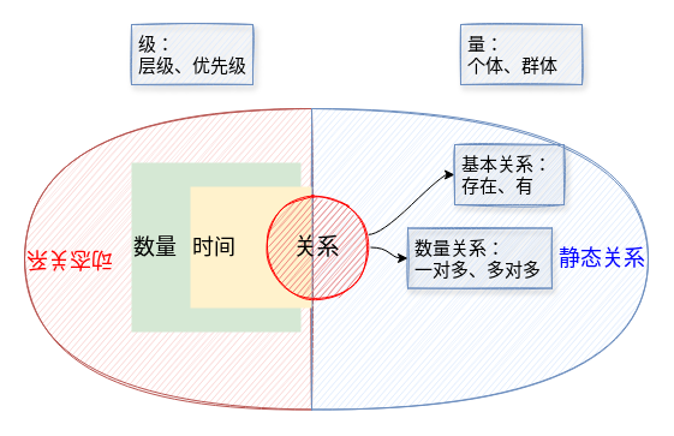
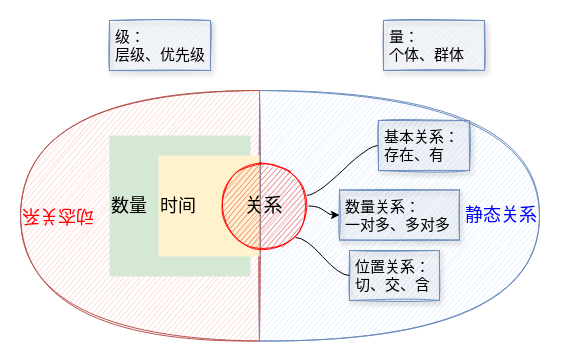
- <mxCell id="8" value="" style="edgeStyle=entityRelationEdgeStyle;startArrow=none;endArrow=classic;segment=10;curved=1;rounded=0;fontSize=19;exitX=0.98;exitY=0.38;exitDx=0;exitDy=0;exitPerimeter=0;entryX=0;entryY=0.5;entryDx=0;entryDy=0;" parent="1" source="6" target="9" edge="1"><mxGeometry relative="1" as="geometry"><mxPoint x="328" y="260" as="sourcePoint" /><mxPoint x="358" y="200" as="targetPoint" /></mxGeometry></mxCell>
+ <mxCell id="8" value="" style="edgeStyle=entityRelationEdgeStyle;startArrow=none;endArrow=none;segment=10;curved=1;rounded=0;fontSize=19;exitX=0.98;exitY=0.38;exitDx=0;exitDy=0;exitPerimeter=0;entryX=0;entryY=0.5;entryDx=0;entryDy=0;" parent="1" source="6" target="9" edge="1"><mxGeometry relative="1" as="geometry"><mxPoint x="328" y="260" as="sourcePoint" /><mxPoint x="358" y="200" as="targetPoint" /></mxGeometry></mxCell>
+ <mxCell id="13" value="" style="edgeStyle=entityRelationEdgeStyle;startArrow=none;endArrow=none;segment=10;curved=1;rounded=0;fontSize=19;exitX=1;exitY=1;exitDx=0;exitDy=0;" parent="1" target="12" edge="1" source="6"><mxGeometry relative="1" as="geometry"><mxPoint x="259" y="240" as="sourcePoint" /><mxPoint x="251.663" y="286.05" as="targetPoint" /></mxGeometry></mxCell>
+ <mxCell id="12" value="位置关系：&#10;切、交、含" style="text;strokeColor=#6c8ebf;fillColor=#dae8fc;align=left;verticalAlign=middle;spacingLeft=4;spacingRight=4;overflow=hidden;rotatable=0;points=[[0,0.5],[1,0.5]];portConstraint=eastwest;fontSize=15;rounded=0;labelPosition=center;verticalLabelPosition=middle;whiteSpace=wrap;sketch=1;shadow=1;" parent="1" vertex="1"><mxGeometry x="349" y="250" width="90" height="50" as="geometry" /></mxCell>
